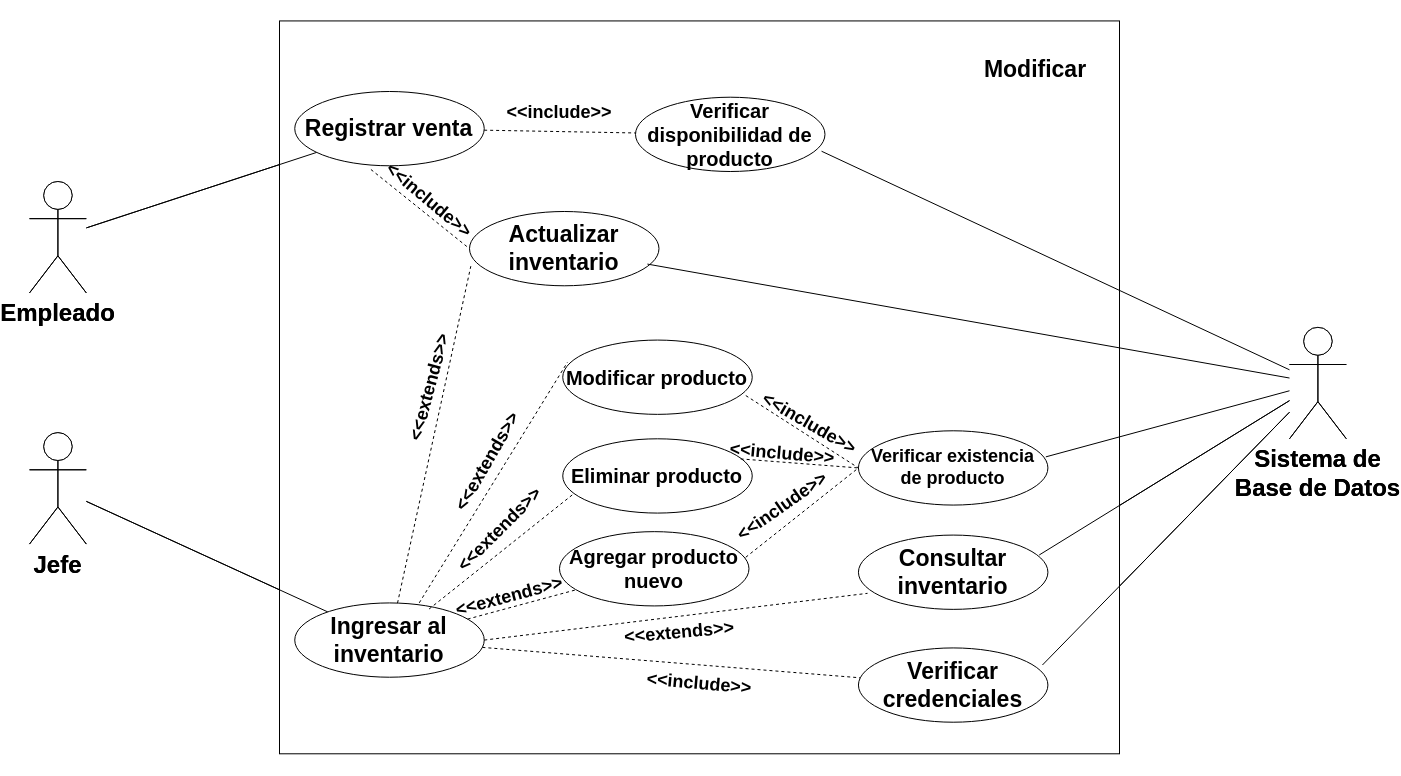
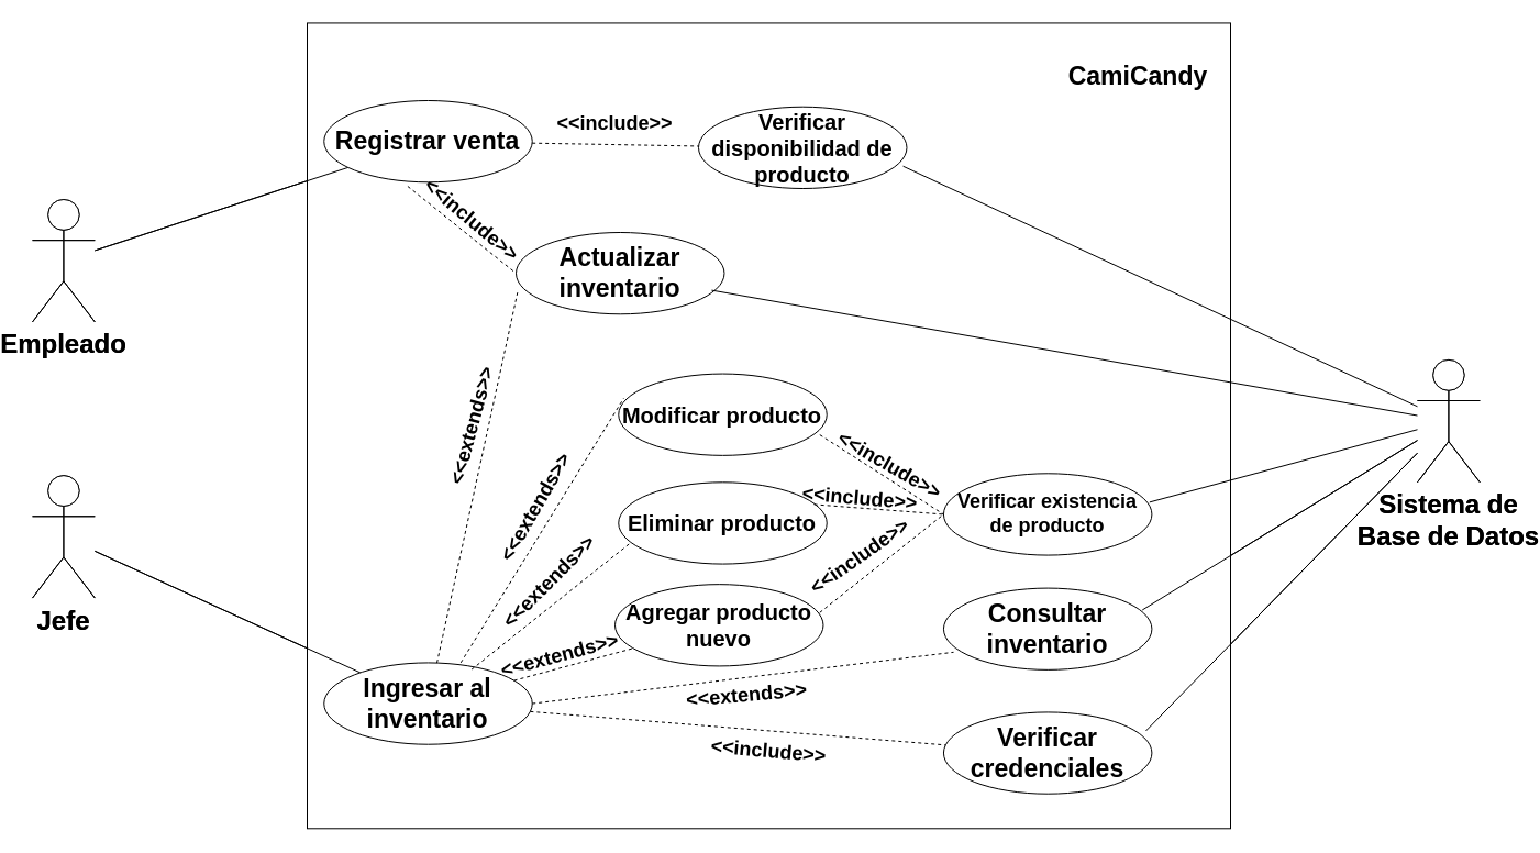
- <mxCell id="56" value="Modificar" style="text;html=1;align=center;verticalAlign=middle;whiteSpace=wrap;rounded=0;fontSize=23;fontStyle=1" parent="1" vertex="1"><mxGeometry x="950.004" y="41" width="151.579" height="55.714" as="geometry" /></mxCell>
+ <mxCell id="56" value="CamiCandy" style="text;html=1;align=center;verticalAlign=middle;whiteSpace=wrap;rounded=0;fontSize=23;fontStyle=1" parent="1" vertex="1"><mxGeometry x="950.004" y="41" width="151.579" height="55.714" as="geometry" /></mxCell>
